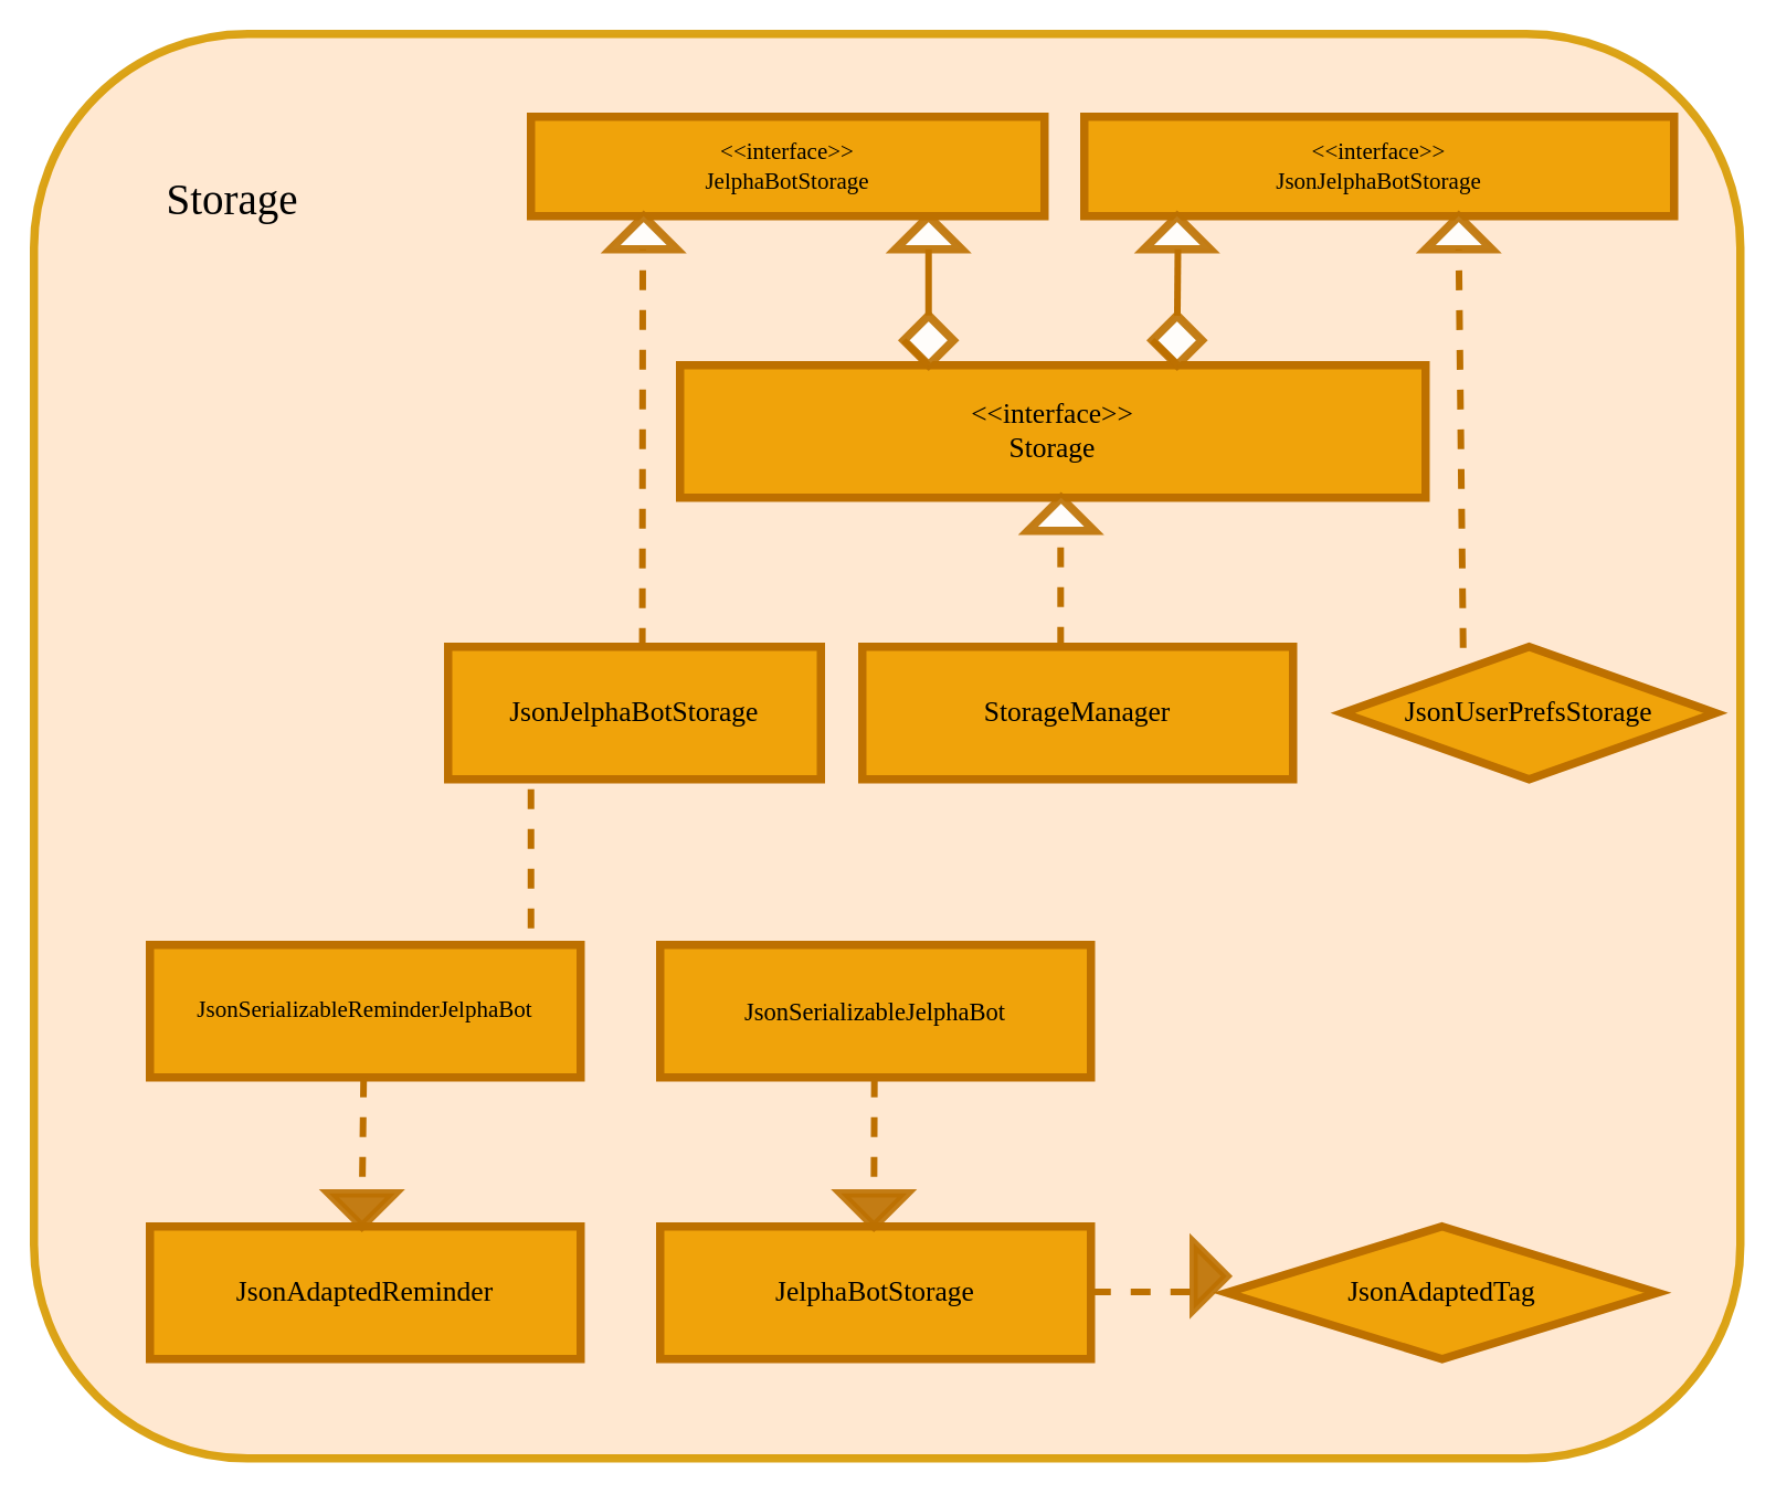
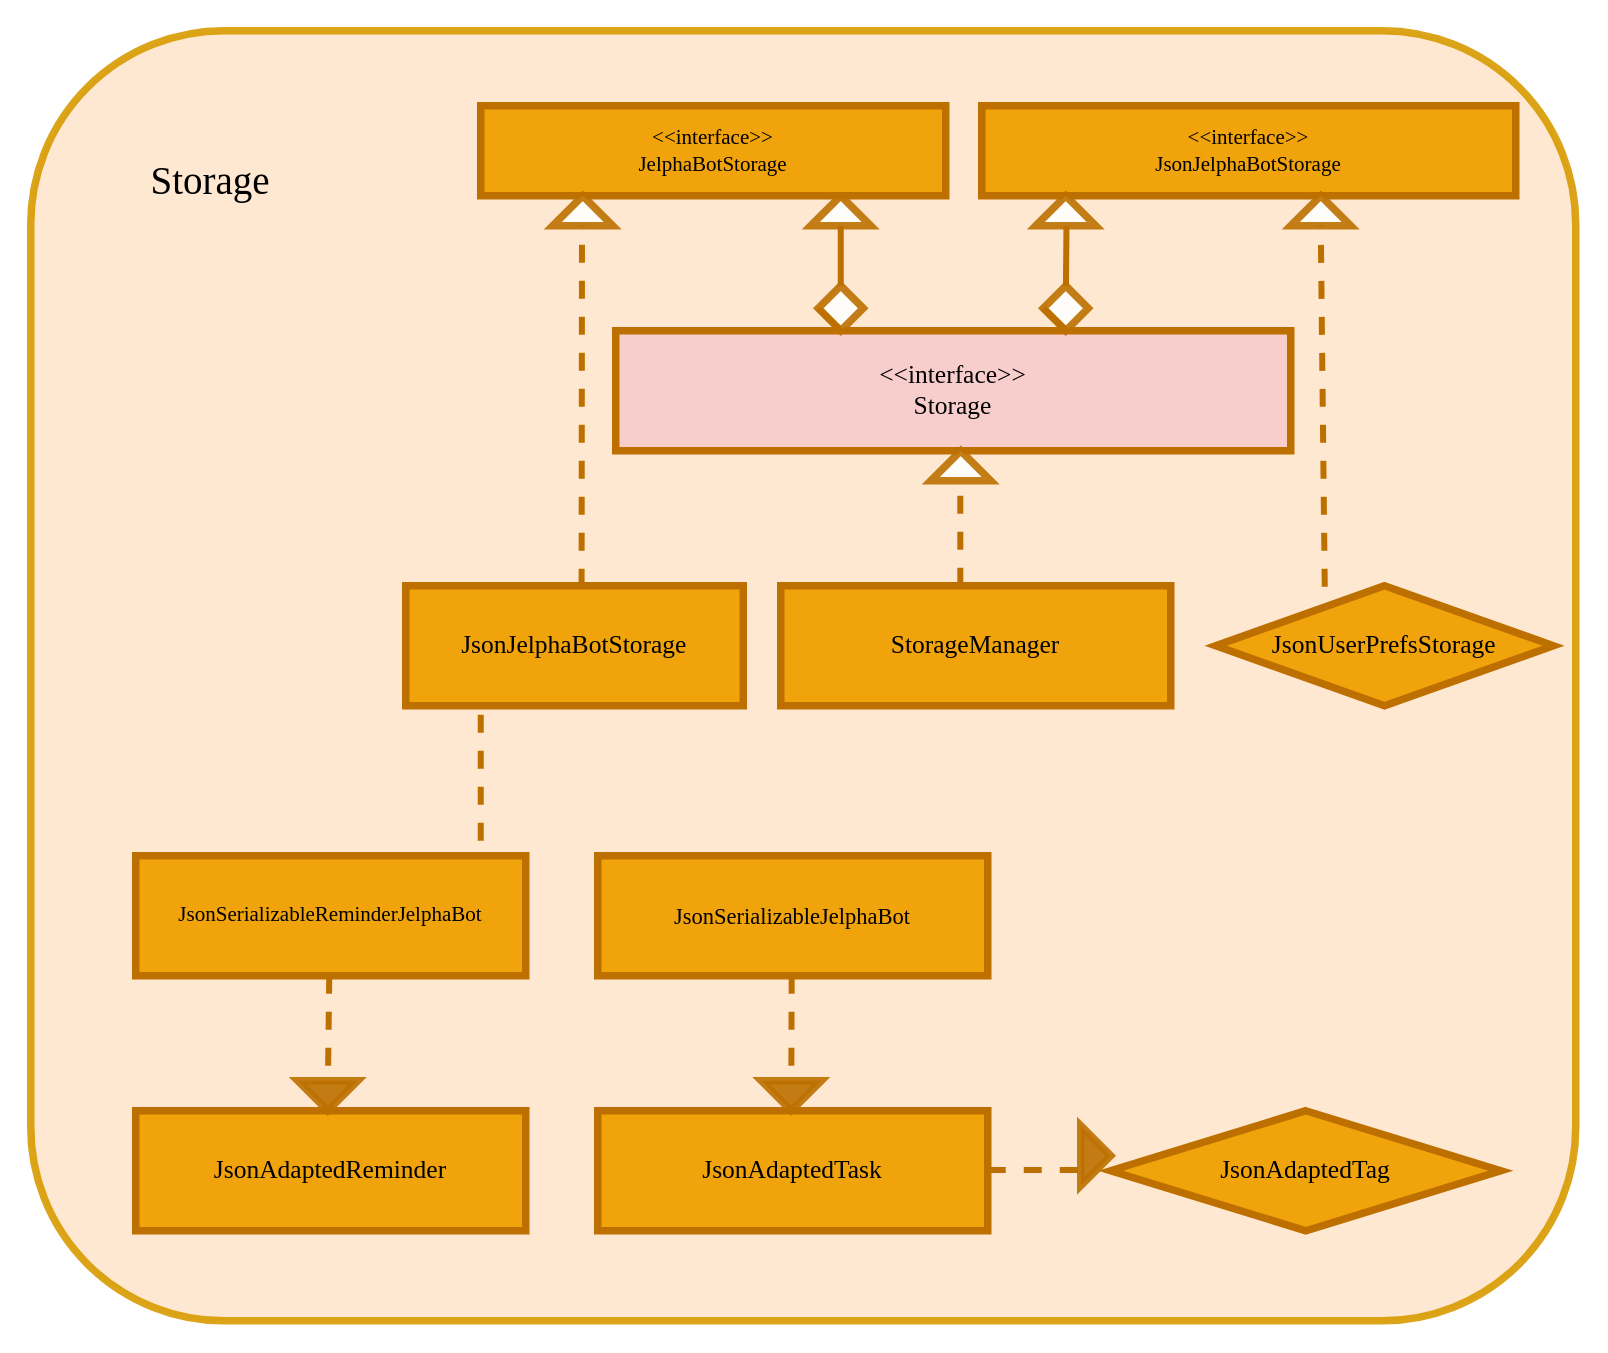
- <mxCell id="9" value="&lt;font style=&quot;font-size: 17px&quot;&gt;&lt;font face=&quot;Verdana&quot; style=&quot;font-size: 17px&quot; color=&quot;#000000&quot;&gt;&amp;lt;&amp;lt;interface&amp;gt;&amp;gt;&lt;br&gt;Storage&lt;/font&gt;&lt;br&gt;&lt;/font&gt;" style="rounded=0;whiteSpace=wrap;html=1;strokeWidth=5;fillColor=#f0a30a;strokeColor=#BD7000;fontColor=#ffffff;" vertex="1" parent="1"><mxGeometry x="410" y="220" width="450" height="80" as="geometry" /></mxCell>
+ <mxCell id="9" value="&lt;font style=&quot;font-size: 17px&quot;&gt;&lt;font face=&quot;Verdana&quot; style=&quot;font-size: 17px&quot; color=&quot;#000000&quot;&gt;&amp;lt;&amp;lt;interface&amp;gt;&amp;gt;&lt;br&gt;Storage&lt;/font&gt;&lt;br&gt;&lt;/font&gt;" style="rounded=0;whiteSpace=wrap;html=1;strokeWidth=5;fillColor=#f8cecc;strokeColor=#BD7000;fontColor=#ffffff;" vertex="1" parent="1"><mxGeometry x="410" y="220" width="450" height="80" as="geometry" /></mxCell>
- <mxCell id="19" value="&lt;font style=&quot;font-size: 17px&quot;&gt;&lt;span style=&quot;color: rgb(0 , 0 , 0) ; font-family: &amp;#34;verdana&amp;#34;&quot;&gt;JelphaBotStorage&lt;/span&gt;&lt;br&gt;&lt;/font&gt;" style="rounded=0;whiteSpace=wrap;html=1;strokeWidth=5;fillColor=#f0a30a;strokeColor=#BD7000;fontColor=#ffffff;" vertex="1" parent="1"><mxGeometry x="398" y="740" width="260" height="80" as="geometry" /></mxCell>
+ <mxCell id="19" value="&lt;font style=&quot;font-size: 17px&quot;&gt;&lt;span style=&quot;color: rgb(0 , 0 , 0) ; font-family: &amp;#34;verdana&amp;#34;&quot;&gt;JsonAdaptedTask&lt;/span&gt;&lt;br&gt;&lt;/font&gt;" style="rounded=0;whiteSpace=wrap;html=1;strokeWidth=5;fillColor=#f0a30a;strokeColor=#BD7000;fontColor=#ffffff;" vertex="1" parent="1"><mxGeometry x="398" y="740" width="260" height="80" as="geometry" /></mxCell>
